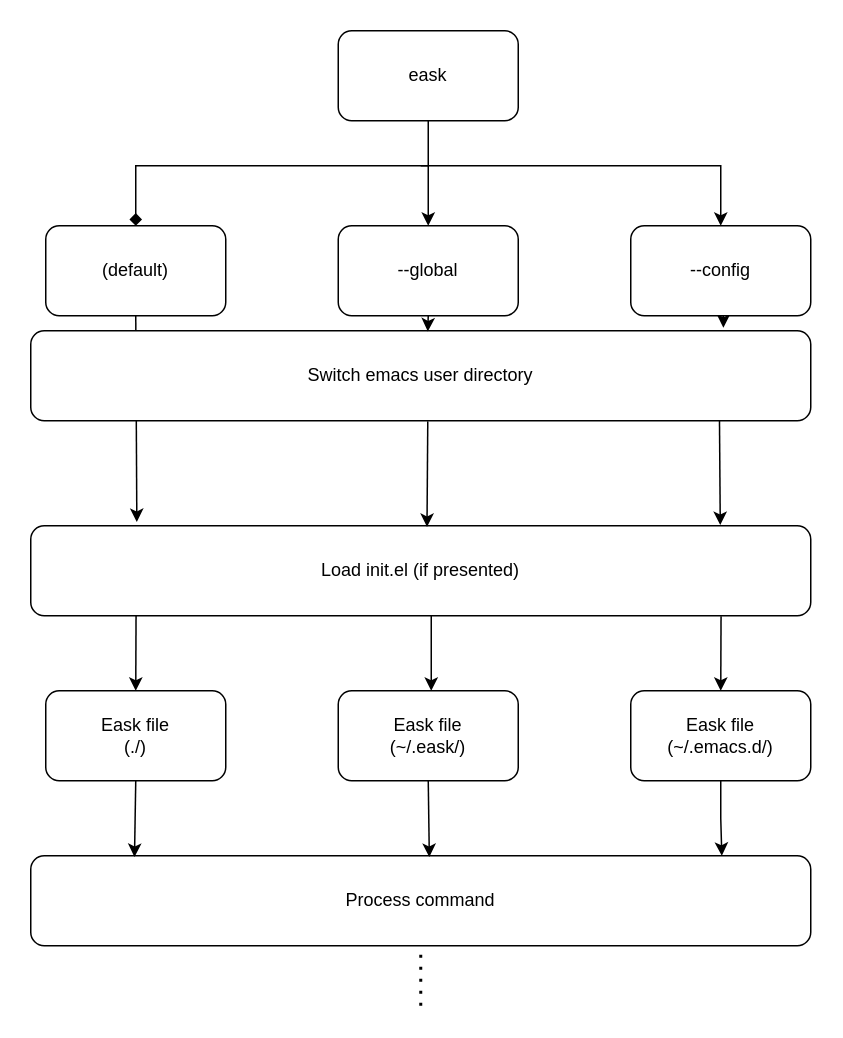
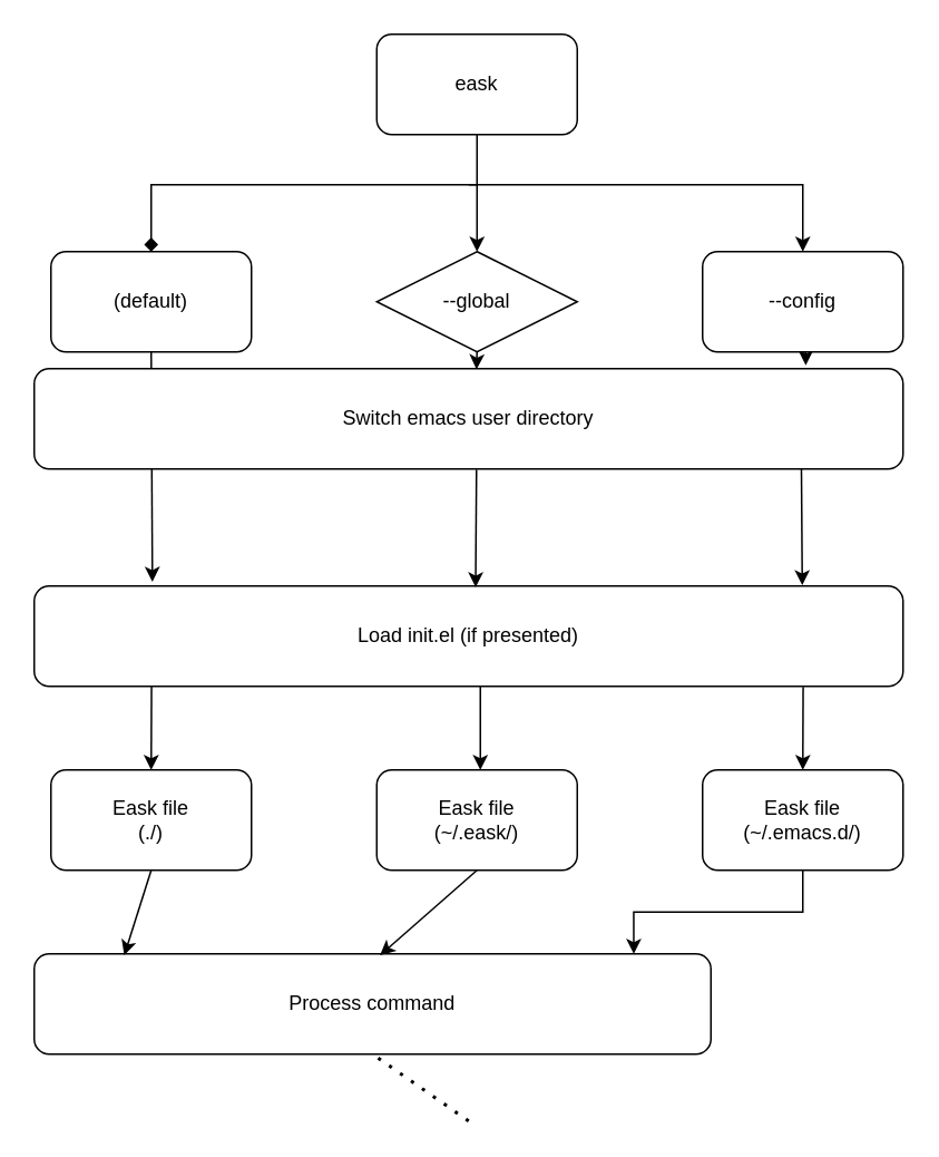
- <mxCell id="9" value="--global" style="rounded=1;whiteSpace=wrap;html=1;" parent="1" vertex="1"><mxGeometry x="225" y="150" width="120" height="60" as="geometry" /></mxCell>
+ <mxCell id="9" value="--global" style="rhombus;whiteSpace=wrap;html=1;" parent="1" vertex="1"><mxGeometry x="225" y="150" width="120" height="60" as="geometry" /></mxCell>
- <mxCell id="20" value="Process command" style="rounded=1;whiteSpace=wrap;html=1;" parent="1" vertex="1"><mxGeometry x="20" y="570" width="520" height="60" as="geometry" /></mxCell>
+ <mxCell id="20" value="Process command" style="rounded=1;whiteSpace=wrap;html=1;" parent="1" vertex="1"><mxGeometry x="20" y="570" width="405" height="60" as="geometry" /></mxCell>
